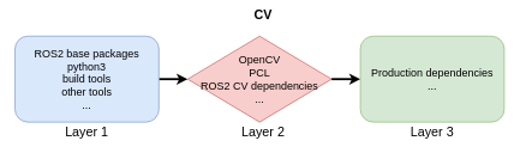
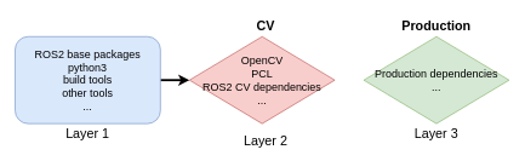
- <mxCell id="7" value="&lt;font style=&quot;font-size: 18px;&quot;&gt;&lt;b&gt;CV&lt;/b&gt;&lt;/font&gt;" style="text;html=1;align=center;verticalAlign=middle;whiteSpace=wrap;rounded=0;" vertex="1" parent="1"><mxGeometry x="335" y="5" width="60" height="30" as="geometry" /></mxCell>
+ <mxCell id="7" value="&lt;font style=&quot;font-size: 18px;&quot;&gt;&lt;b&gt;CV&lt;/b&gt;&lt;/font&gt;" style="text;html=1;align=center;verticalAlign=middle;whiteSpace=wrap;rounded=0;" vertex="1" parent="1"><mxGeometry x="335" y="20" width="60" height="30" as="geometry" /></mxCell>
+ <mxCell id="8" value="&lt;font style=&quot;font-size: 18px;&quot;&gt;&lt;b&gt;Production&lt;/b&gt;&lt;/font&gt;" style="text;html=1;align=center;verticalAlign=middle;whiteSpace=wrap;rounded=0;" vertex="1" parent="1"><mxGeometry x="570" y="20" width="60" height="30" as="geometry" /></mxCell>
- <mxCell id="4" style="edgeStyle=orthogonalEdgeStyle;rounded=0;orthogonalLoop=1;jettySize=auto;html=1;entryX=0;entryY=0.5;entryDx=0;entryDy=0;strokeWidth=3;" edge="1" parent="1" source="5" target="6"><mxGeometry relative="1" as="geometry" /></mxCell>
- <mxCell id="6" value="&lt;div style=&quot;font-size: 15px;&quot;&gt;&lt;font style=&quot;font-size: 15px;&quot;&gt;Production dependencies&lt;br&gt;&lt;/font&gt;&lt;/div&gt;&lt;div style=&quot;font-size: 15px;&quot;&gt;&lt;font style=&quot;font-size: 15px;&quot;&gt;...&lt;b&gt;&lt;br&gt;&lt;/b&gt;&lt;/font&gt;&lt;/div&gt;" style="rounded=1;whiteSpace=wrap;html=1;fillColor=#d5e8d4;strokeColor=#82b366;" vertex="1" parent="1"><mxGeometry x="500" y="50" width="200" height="120" as="geometry" /></mxCell>
+ <mxCell id="6" value="&lt;div style=&quot;font-size: 15px;&quot;&gt;&lt;font style=&quot;font-size: 15px;&quot;&gt;Production dependencies&lt;br&gt;&lt;/font&gt;&lt;/div&gt;&lt;div style=&quot;font-size: 15px;&quot;&gt;&lt;font style=&quot;font-size: 15px;&quot;&gt;...&lt;b&gt;&lt;br&gt;&lt;/b&gt;&lt;/font&gt;&lt;/div&gt;" style="rhombus;whiteSpace=wrap;html=1;fillColor=#d5e8d4;strokeColor=#82b366;" vertex="1" parent="1"><mxGeometry x="500" y="50" width="200" height="120" as="geometry" /></mxCell>
- <mxCell id="10" value="&lt;font style=&quot;font-size: 18px;&quot;&gt;Layer 2&lt;br&gt;&lt;/font&gt;" style="text;html=1;align=center;verticalAlign=middle;whiteSpace=wrap;rounded=0;" vertex="1" parent="1"><mxGeometry x="325" y="170" width="80" height="30" as="geometry" /></mxCell>
+ <mxCell id="10" value="&lt;font style=&quot;font-size: 18px;&quot;&gt;Layer 2&lt;br&gt;&lt;/font&gt;" style="text;html=1;align=center;verticalAlign=middle;whiteSpace=wrap;rounded=0;" vertex="1" parent="1"><mxGeometry x="325" y="180" width="80" height="30" as="geometry" /></mxCell>
